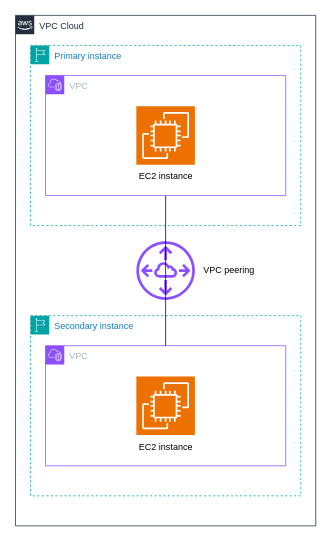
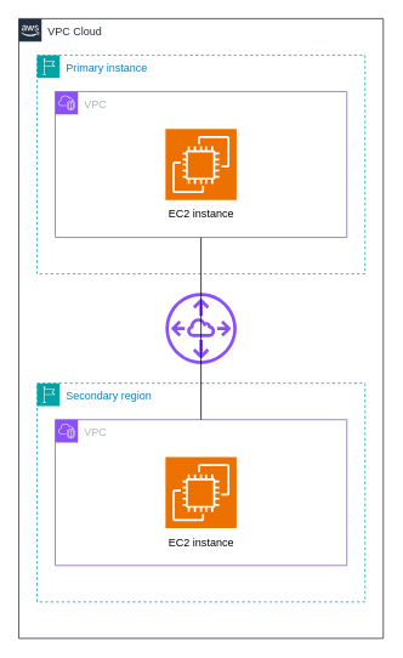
- <mxCell id="13" value="VPC peering" style="text;html=1;align=center;verticalAlign=middle;resizable=0;points=[];autosize=1;strokeColor=none;fillColor=none;" vertex="1" parent="2"><mxGeometry x="239" y="325" width="90" height="30" as="geometry" /></mxCell>
- <mxCell id="7" value="Secondary instance" style="points=[[0,0],[0.25,0],[0.5,0],[0.75,0],[1,0],[1,0.25],[1,0.5],[1,0.75],[1,1],[0.75,1],[0.5,1],[0.25,1],[0,1],[0,0.75],[0,0.5],[0,0.25]];outlineConnect=0;gradientColor=none;html=1;whiteSpace=wrap;fontSize=12;fontStyle=0;container=1;pointerEvents=0;collapsible=0;recursiveResize=0;shape=mxgraph.aws4.group;grIcon=mxgraph.aws4.group_region;strokeColor=#00A4A6;fillColor=none;verticalAlign=top;align=left;spacingLeft=30;fontColor=#147EBA;dashed=1;" vertex="1" parent="2"><mxGeometry x="20" y="400" width="360" height="240" as="geometry" /></mxCell>
+ <mxCell id="7" value="Secondary region" style="points=[[0,0],[0.25,0],[0.5,0],[0.75,0],[1,0],[1,0.25],[1,0.5],[1,0.75],[1,1],[0.75,1],[0.5,1],[0.25,1],[0,1],[0,0.75],[0,0.5],[0,0.25]];outlineConnect=0;gradientColor=none;html=1;whiteSpace=wrap;fontSize=12;fontStyle=0;container=1;pointerEvents=0;collapsible=0;recursiveResize=0;shape=mxgraph.aws4.group;grIcon=mxgraph.aws4.group_region;strokeColor=#00A4A6;fillColor=none;verticalAlign=top;align=left;spacingLeft=30;fontColor=#147EBA;dashed=1;" vertex="1" parent="2"><mxGeometry x="20" y="400" width="360" height="240" as="geometry" /></mxCell>
